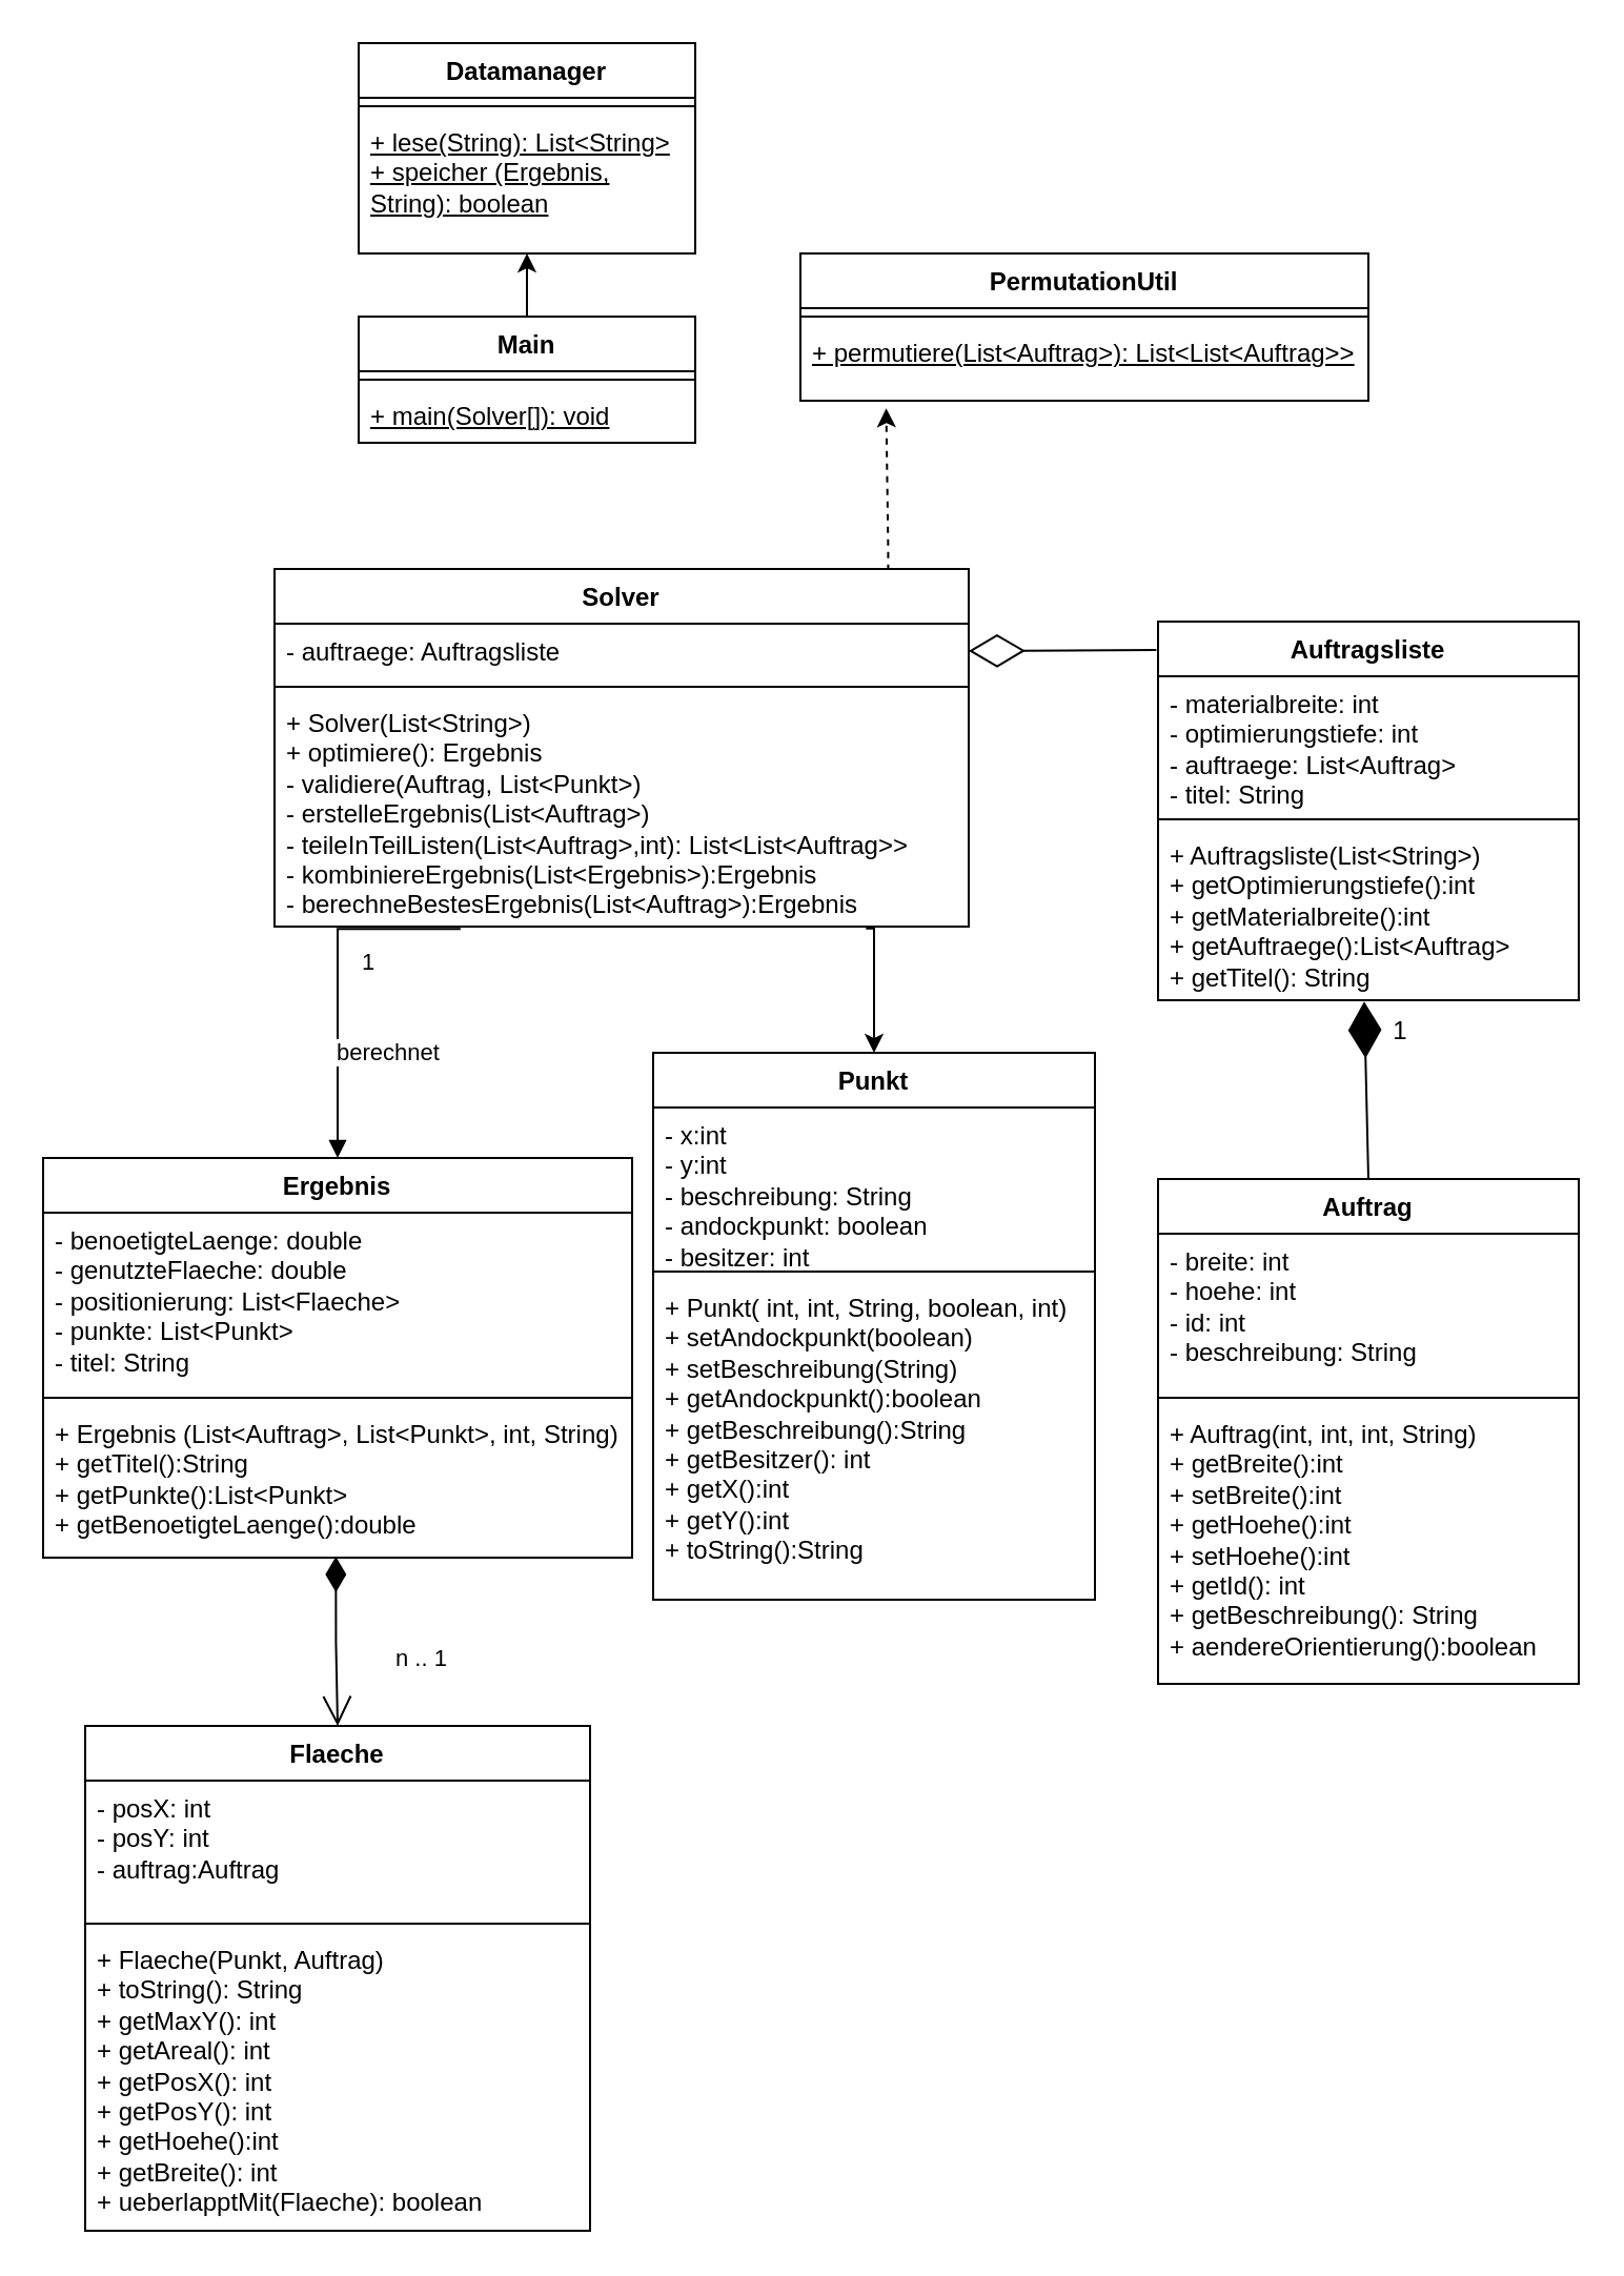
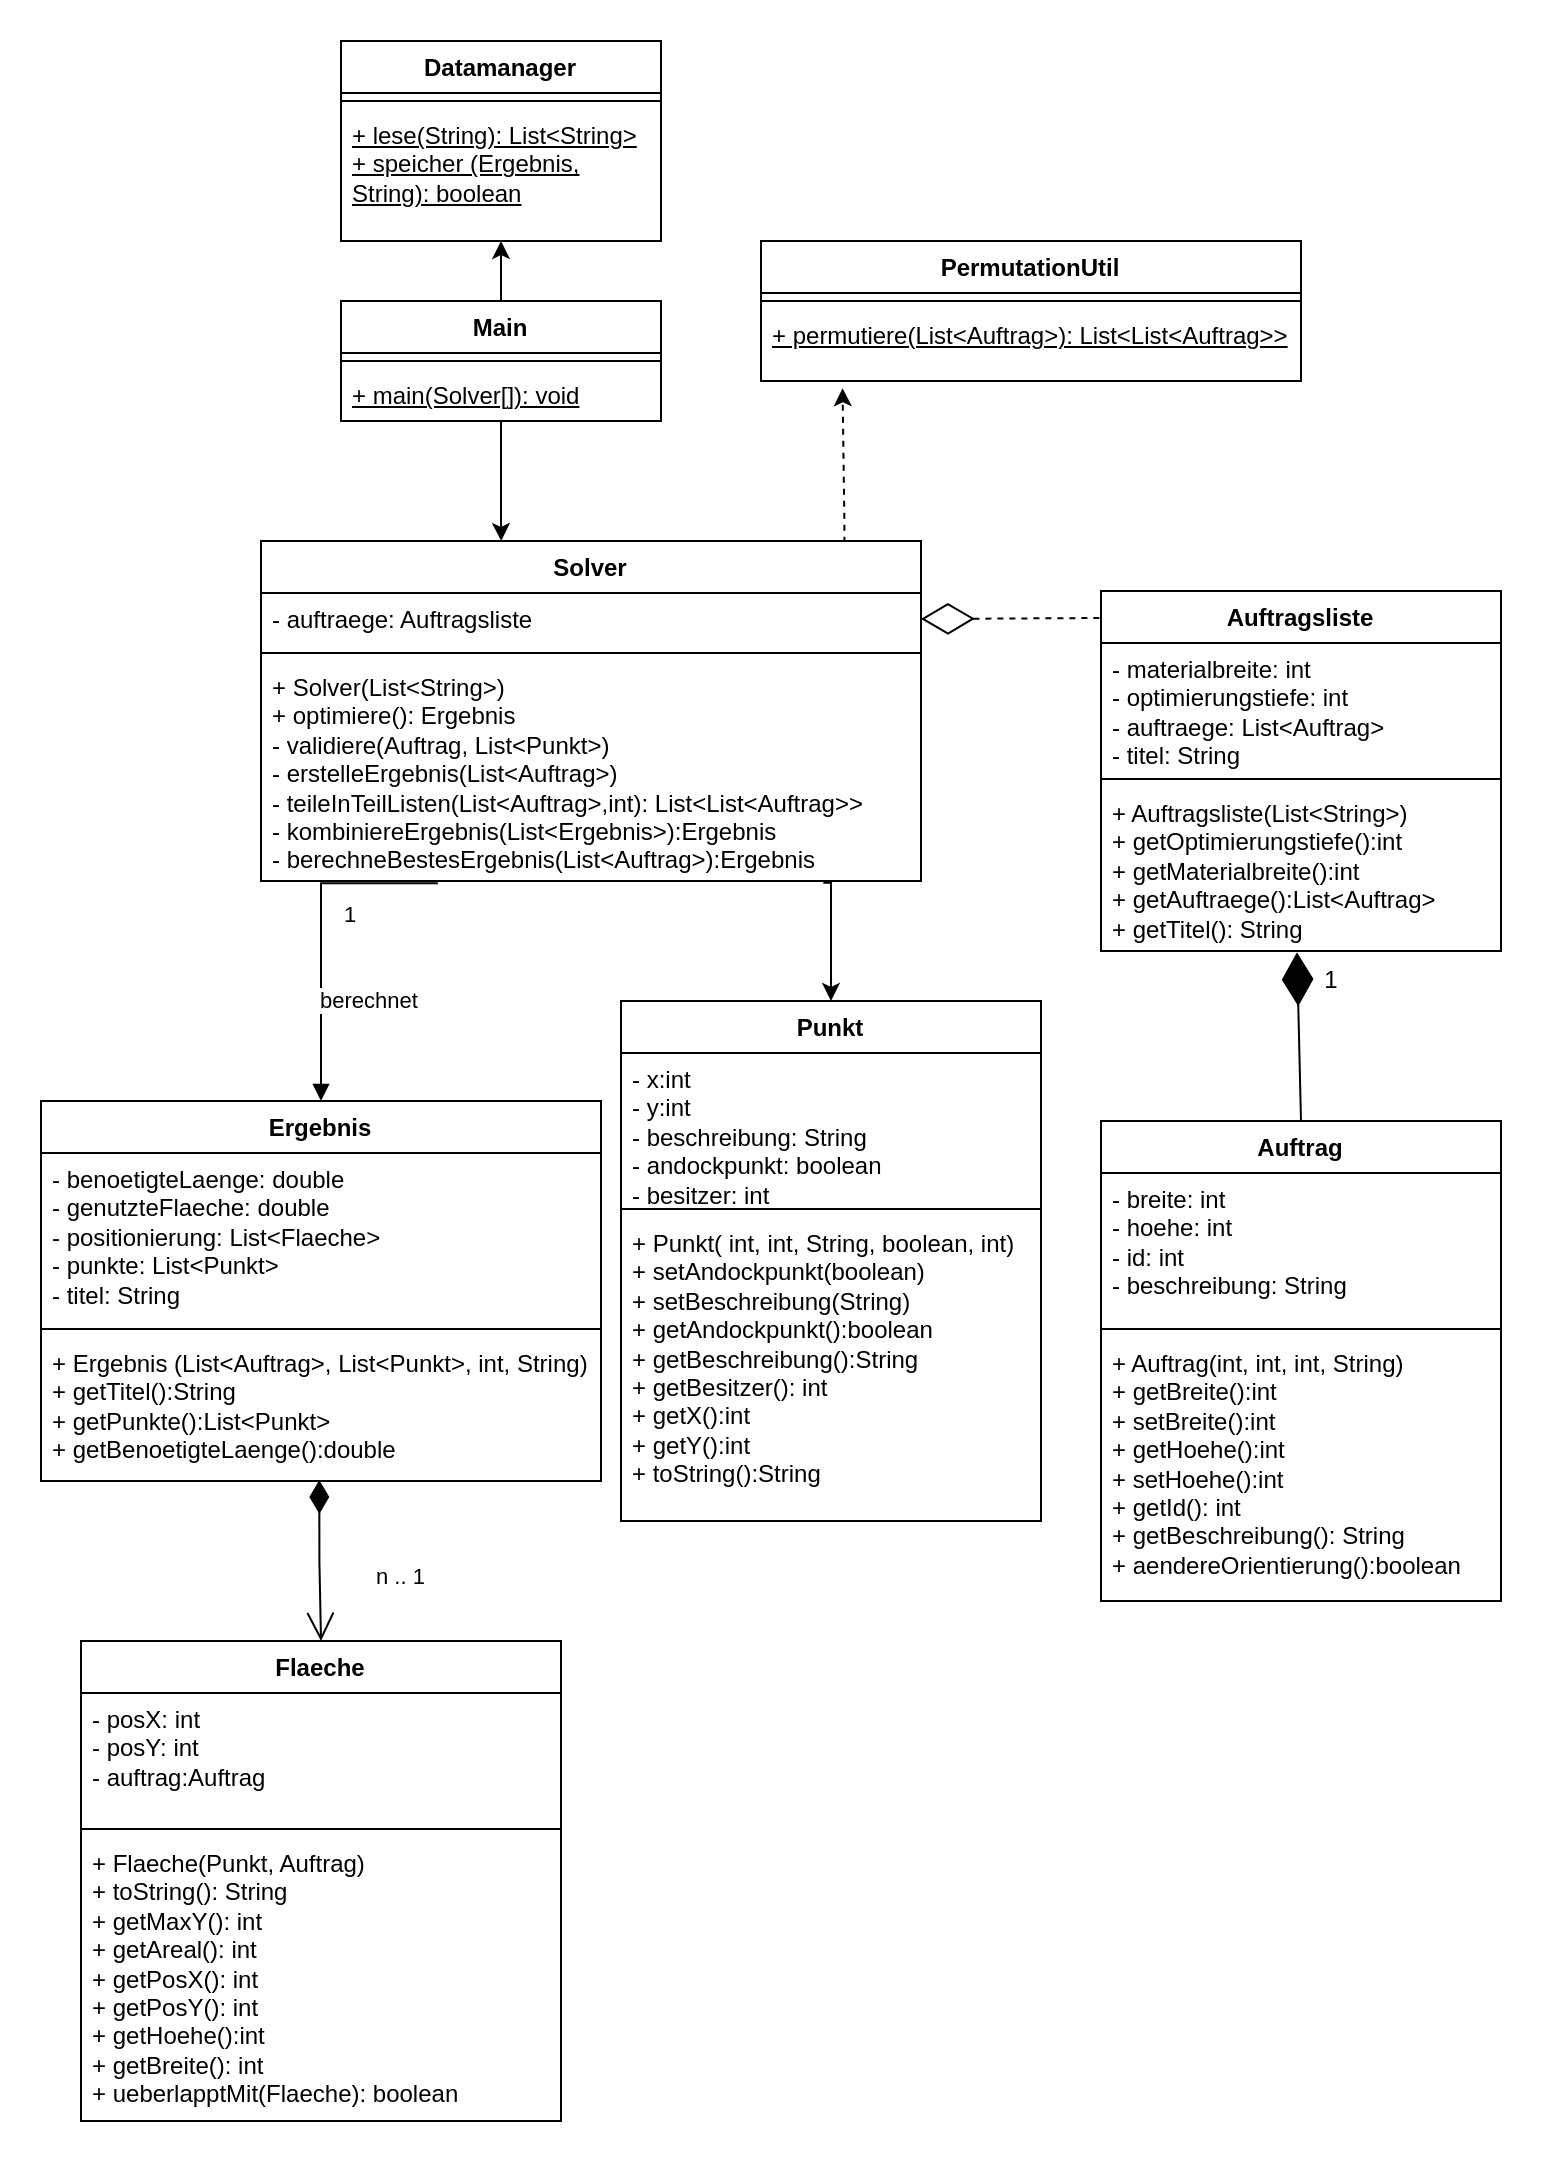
+ <mxCell id="5" style="edgeStyle=orthogonalEdgeStyle;rounded=0;orthogonalLoop=1;jettySize=auto;html=1;entryX=0.364;entryY=0;entryDx=0;entryDy=0;entryPerimeter=0;" edge="1" parent="1" source="6" target="13"><mxGeometry relative="1" as="geometry"><mxPoint x="270" y="230" as="targetPoint" /><Array as="points"><mxPoint x="250" y="260" /><mxPoint x="250" y="260" /></Array></mxGeometry></mxCell>
- <mxCell id="40" value="" style="endArrow=diamondThin;endFill=0;endSize=24;html=1;rounded=0;entryX=1;entryY=0.5;entryDx=0;entryDy=0;exitX=-0.004;exitY=0.075;exitDx=0;exitDy=0;exitPerimeter=0;" edge="1" parent="1" source="17" target="14"><mxGeometry width="160" relative="1" as="geometry"><mxPoint x="410" y="340" as="sourcePoint" /><mxPoint x="570" y="340" as="targetPoint" /></mxGeometry></mxCell>
+ <mxCell id="40" value="" style="endArrow=diamondThin;endFill=0;endSize=24;html=1;rounded=0;entryX=1;entryY=0.5;entryDx=0;entryDy=0;exitX=-0.004;exitY=0.075;exitDx=0;exitDy=0;exitPerimeter=0;dashed=1;" edge="1" parent="1" source="17" target="14"><mxGeometry width="160" relative="1" as="geometry"><mxPoint x="410" y="340" as="sourcePoint" /><mxPoint x="570" y="340" as="targetPoint" /></mxGeometry></mxCell>
